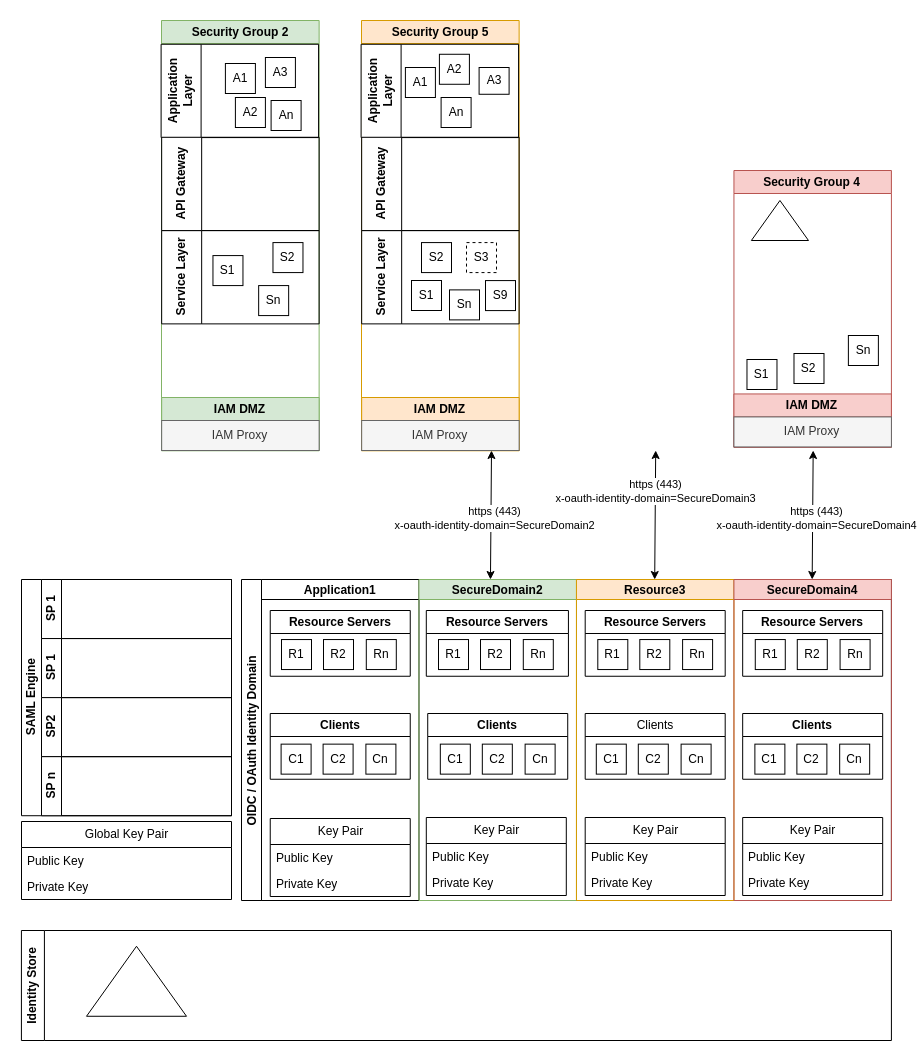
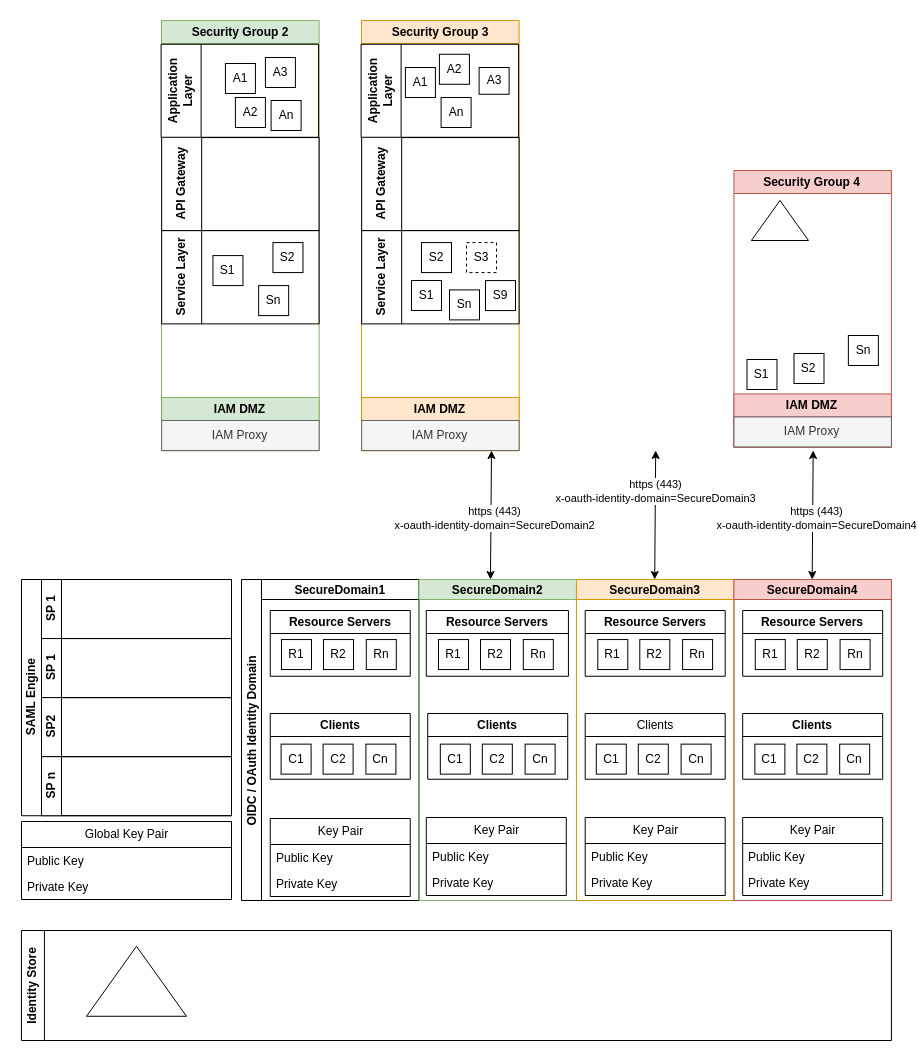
- <mxCell id="88" value="Security Group 5" style="swimlane;whiteSpace=wrap;html=1;fillColor=#ffe6cc;strokeColor=#d79b00;" vertex="1" parent="1"><mxGeometry x="361" y="20" width="157.64" height="430.15" as="geometry" /></mxCell>
+ <mxCell id="88" value="Security Group 3" style="swimlane;whiteSpace=wrap;html=1;fillColor=#ffe6cc;strokeColor=#d79b00;" vertex="1" parent="1"><mxGeometry x="361" y="20" width="157.64" height="430.15" as="geometry" /></mxCell>
- <mxCell id="11" value="Application1" style="swimlane;startSize=20;" vertex="1" parent="10"><mxGeometry x="20" width="157.48" height="321" as="geometry" /></mxCell>
+ <mxCell id="11" value="SecureDomain1" style="swimlane;startSize=20;" vertex="1" parent="10"><mxGeometry x="20" width="157.48" height="321" as="geometry" /></mxCell>
- <mxCell id="34" value="Resource3" style="swimlane;startSize=20;fillColor=#ffe6cc;strokeColor=#d79b00;" vertex="1" parent="10"><mxGeometry x="334.96" width="157.48" height="321" as="geometry" /></mxCell>
+ <mxCell id="34" value="SecureDomain3" style="swimlane;startSize=20;fillColor=#ffe6cc;strokeColor=#d79b00;" vertex="1" parent="10"><mxGeometry x="334.96" width="157.48" height="321" as="geometry" /></mxCell>
